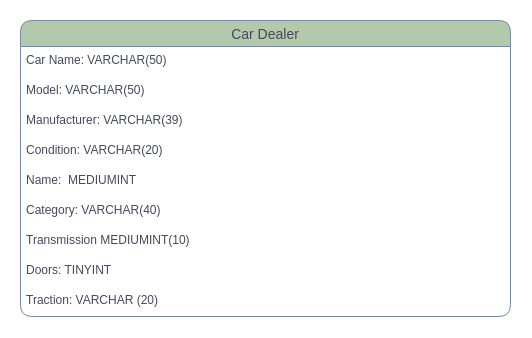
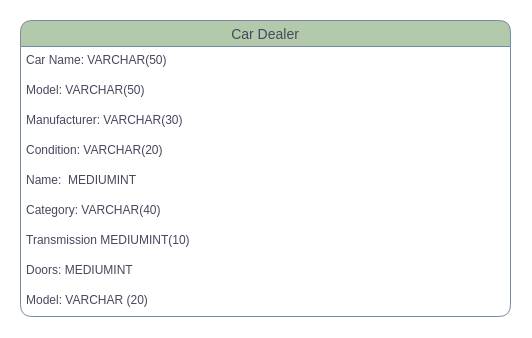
- <mxCell id="5" value="Manufacturer:&amp;nbsp;VARCHAR(39)" style="text;strokeColor=none;fillColor=none;spacingLeft=4;spacingRight=4;overflow=hidden;rotatable=0;points=[[0,0.5],[1,0.5]];portConstraint=eastwest;fontSize=12;whiteSpace=wrap;html=1;rounded=1;labelBackgroundColor=none;fontColor=#46495D;" vertex="1" parent="2"><mxGeometry y="86" width="490" height="30" as="geometry" /></mxCell>
+ <mxCell id="5" value="Manufacturer:&amp;nbsp;VARCHAR(30)" style="text;strokeColor=none;fillColor=none;spacingLeft=4;spacingRight=4;overflow=hidden;rotatable=0;points=[[0,0.5],[1,0.5]];portConstraint=eastwest;fontSize=12;whiteSpace=wrap;html=1;rounded=1;labelBackgroundColor=none;fontColor=#46495D;" vertex="1" parent="2"><mxGeometry y="86" width="490" height="30" as="geometry" /></mxCell>
- <mxCell id="10" value="Doors: TINYINT" style="text;strokeColor=none;fillColor=none;spacingLeft=4;spacingRight=4;overflow=hidden;rotatable=0;points=[[0,0.5],[1,0.5]];portConstraint=eastwest;fontSize=12;whiteSpace=wrap;html=1;rounded=1;labelBackgroundColor=none;fontColor=#46495D;" vertex="1" parent="2"><mxGeometry y="236" width="490" height="30" as="geometry" /></mxCell>
+ <mxCell id="10" value="Doors: MEDIUMINT" style="text;strokeColor=none;fillColor=none;spacingLeft=4;spacingRight=4;overflow=hidden;rotatable=0;points=[[0,0.5],[1,0.5]];portConstraint=eastwest;fontSize=12;whiteSpace=wrap;html=1;rounded=1;labelBackgroundColor=none;fontColor=#46495D;" vertex="1" parent="2"><mxGeometry y="236" width="490" height="30" as="geometry" /></mxCell>
- <mxCell id="11" value="Traction: VARCHAR (20)" style="text;strokeColor=none;fillColor=none;spacingLeft=4;spacingRight=4;overflow=hidden;rotatable=0;points=[[0,0.5],[1,0.5]];portConstraint=eastwest;fontSize=12;whiteSpace=wrap;html=1;rounded=1;labelBackgroundColor=none;fontColor=#46495D;" vertex="1" parent="2"><mxGeometry y="266" width="490" height="30" as="geometry" /></mxCell>
+ <mxCell id="11" value="Model: VARCHAR (20)" style="text;strokeColor=none;fillColor=none;spacingLeft=4;spacingRight=4;overflow=hidden;rotatable=0;points=[[0,0.5],[1,0.5]];portConstraint=eastwest;fontSize=12;whiteSpace=wrap;html=1;rounded=1;labelBackgroundColor=none;fontColor=#46495D;" vertex="1" parent="2"><mxGeometry y="266" width="490" height="30" as="geometry" /></mxCell>
